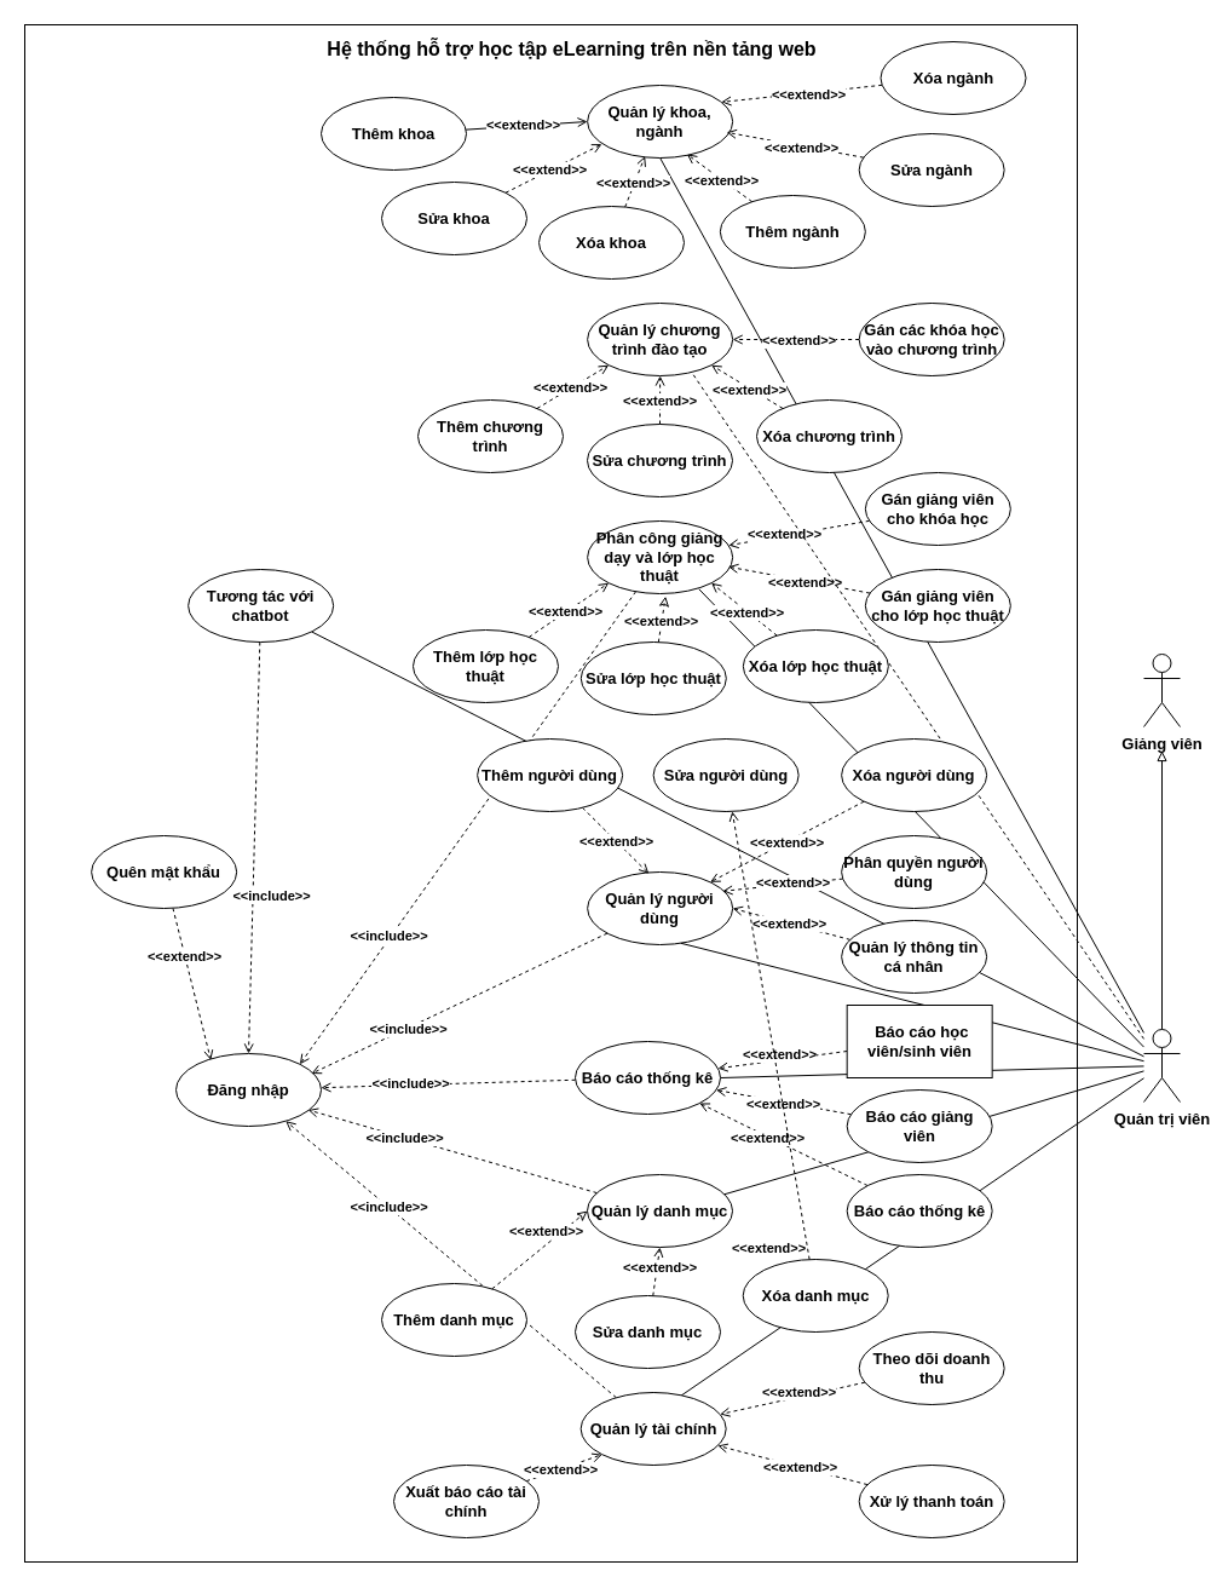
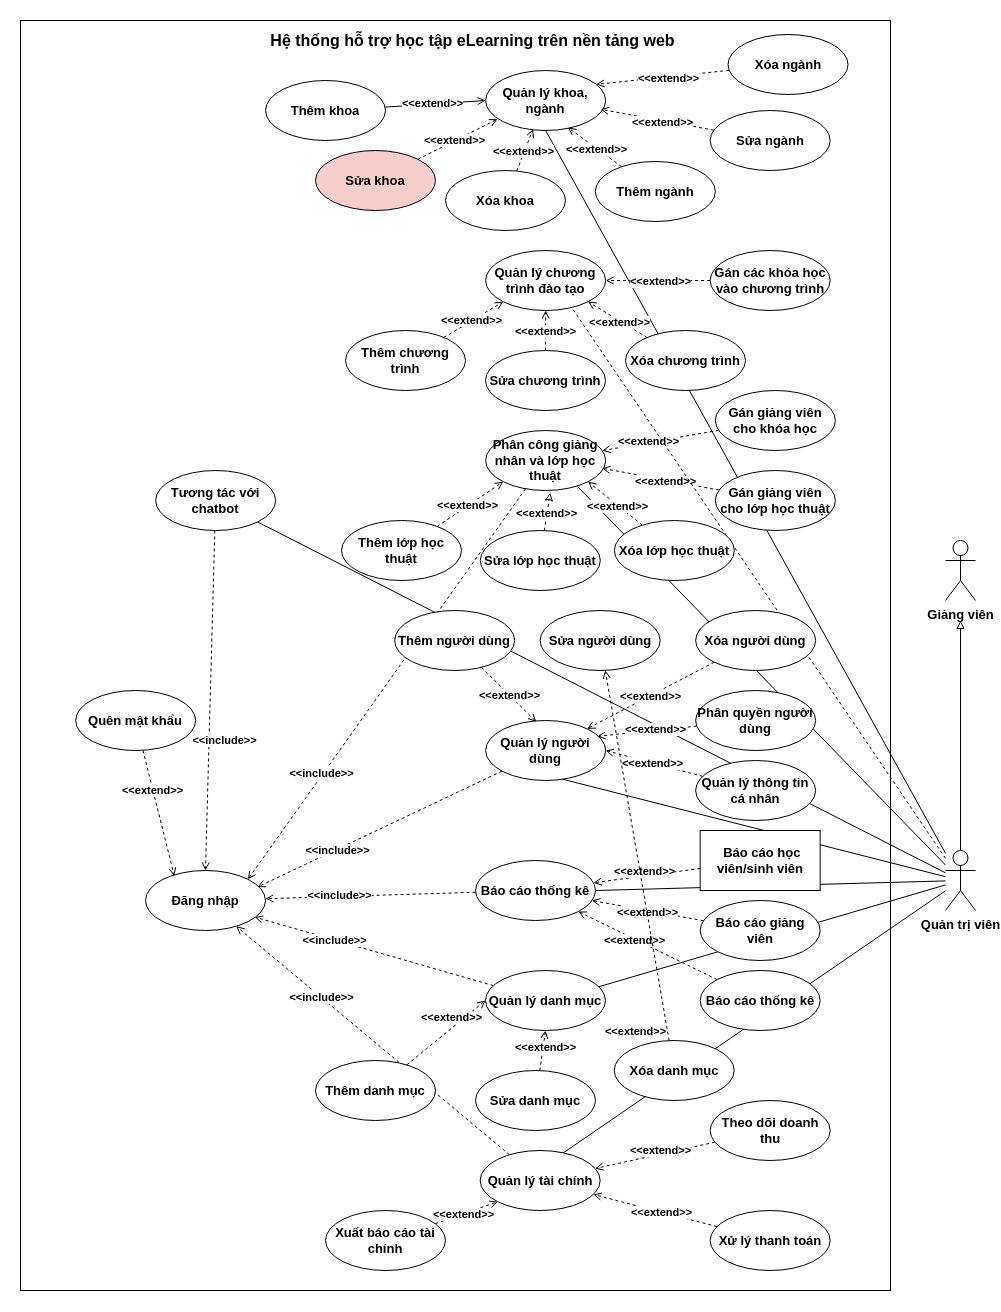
- <mxCell id="107" value="Sửa khoa" style="ellipse;whiteSpace=wrap;html=1;fontStyle=1;fontSize=13;" parent="1" vertex="1"><mxGeometry x="315" y="149.998" width="120" height="60" as="geometry" /></mxCell>
+ <mxCell id="107" value="Sửa khoa" style="ellipse;whiteSpace=wrap;html=1;fontStyle=1;fontSize=13;fillColor=#f8cecc;" parent="1" vertex="1"><mxGeometry x="315" y="149.998" width="120" height="60" as="geometry" /></mxCell>
- <mxCell id="23" value="&lt;p style=&quot;white-space-collapse: preserve;&quot; dir=&quot;auto&quot;&gt;Phân công giảng dạy và lớp học thuật&lt;/p&gt;" style="ellipse;whiteSpace=wrap;html=1;fontStyle=1;fontSize=13;" parent="1" vertex="1"><mxGeometry x="485.14" y="430" width="120" height="60" as="geometry" /></mxCell>
+ <mxCell id="23" value="&lt;p style=&quot;white-space-collapse: preserve;&quot; dir=&quot;auto&quot;&gt;Phân công giảng nhân và lớp học thuật&lt;/p&gt;" style="ellipse;whiteSpace=wrap;html=1;fontStyle=1;fontSize=13;" parent="1" vertex="1"><mxGeometry x="485.14" y="430" width="120" height="60" as="geometry" /></mxCell>
- <mxCell id="69" style="edgeStyle=none;rounded=0;orthogonalLoop=1;jettySize=auto;html=1;dashed=1;endArrow=classic;endFill=0;entryX=0;entryY=0.5;entryDx=0;entryDy=0;fontStyle=1;" parent="1" source="68" target="21" edge="1"><mxGeometry relative="1" as="geometry"><mxPoint x="165" y="1045" as="targetPoint" /></mxGeometry></mxCell>
+ <mxCell id="69" style="edgeStyle=none;rounded=0;orthogonalLoop=1;jettySize=auto;html=1;dashed=1;endArrow=open;endFill=0;entryX=0;entryY=0.5;entryDx=0;entryDy=0;fontStyle=1" parent="1" source="68" target="21" edge="1"><mxGeometry relative="1" as="geometry"><mxPoint x="165" y="1045" as="targetPoint" /></mxGeometry></mxCell>
